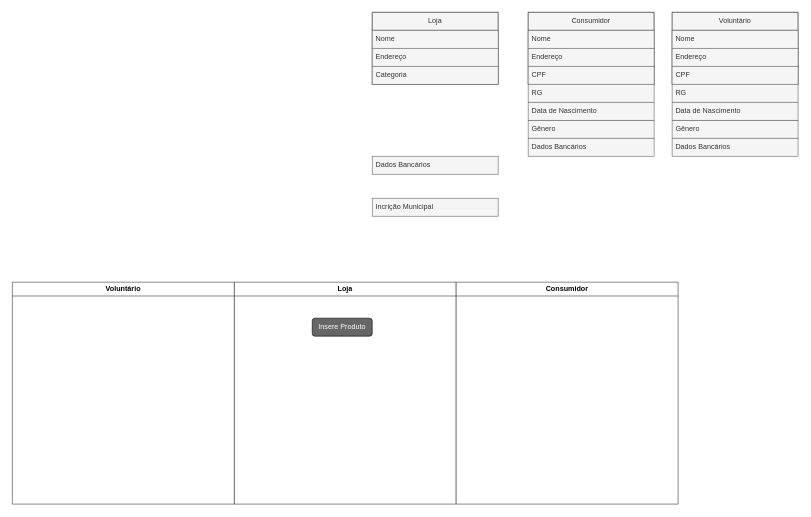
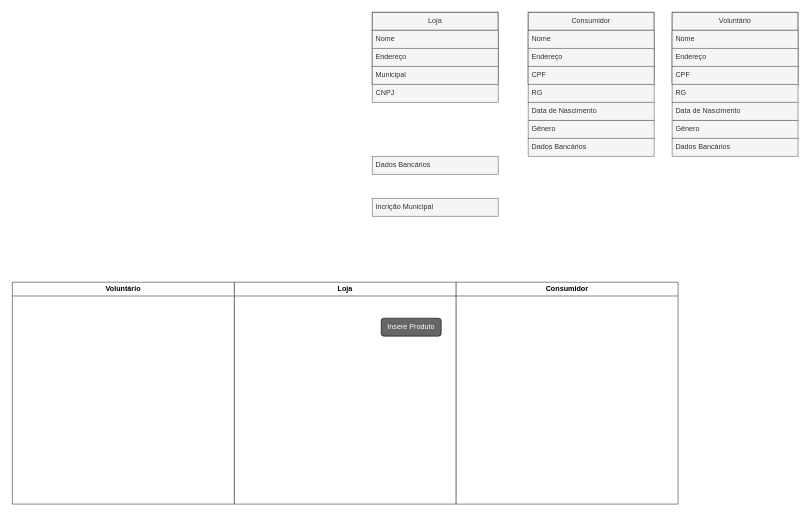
- <mxCell id="5" value="Categoria" style="text;strokeColor=#666666;fillColor=#f5f5f5;align=left;verticalAlign=middle;spacingLeft=4;spacingRight=4;overflow=hidden;points=[[0,0.5],[1,0.5]];portConstraint=eastwest;rotatable=0;whiteSpace=wrap;html=1;fontColor=#333333;" parent="2" vertex="1"><mxGeometry y="90" width="210" height="30" as="geometry" /></mxCell>
+ <mxCell id="5" value="Municipal" style="text;strokeColor=#666666;fillColor=#f5f5f5;align=left;verticalAlign=middle;spacingLeft=4;spacingRight=4;overflow=hidden;points=[[0,0.5],[1,0.5]];portConstraint=eastwest;rotatable=0;whiteSpace=wrap;html=1;fontColor=#333333;" parent="2" vertex="1"><mxGeometry y="90" width="210" height="30" as="geometry" /></mxCell>
+ <mxCell id="6" value="CNPJ" style="text;strokeColor=#666666;fillColor=#f5f5f5;align=left;verticalAlign=middle;spacingLeft=4;spacingRight=4;overflow=hidden;points=[[0,0.5],[1,0.5]];portConstraint=eastwest;rotatable=0;whiteSpace=wrap;html=1;fontColor=#333333;" parent="1" vertex="1"><mxGeometry x="620" y="140" width="210" height="30" as="geometry" /></mxCell>
- <mxCell id="26" value="Insere Produto" style="rounded=1;whiteSpace=wrap;html=1;fontColor=#FFFFFF;fillColor=#666666;" vertex="1" parent="25"><mxGeometry x="130" y="60" width="100" height="30" as="geometry" /></mxCell>
+ <mxCell id="26" value="Insere Produto" style="rounded=1;whiteSpace=wrap;html=1;fontColor=#FFFFFF;fillColor=#666666;" vertex="1" parent="25"><mxGeometry x="245" y="60" width="100" height="30" as="geometry" /></mxCell>
